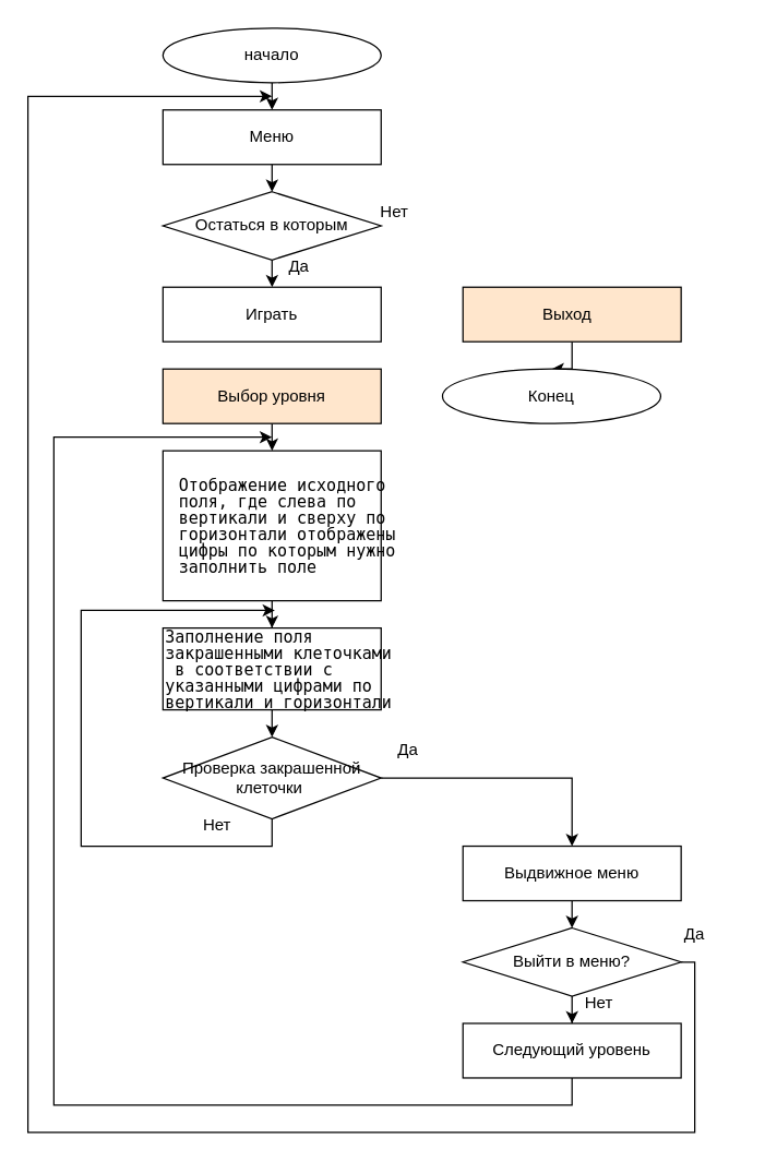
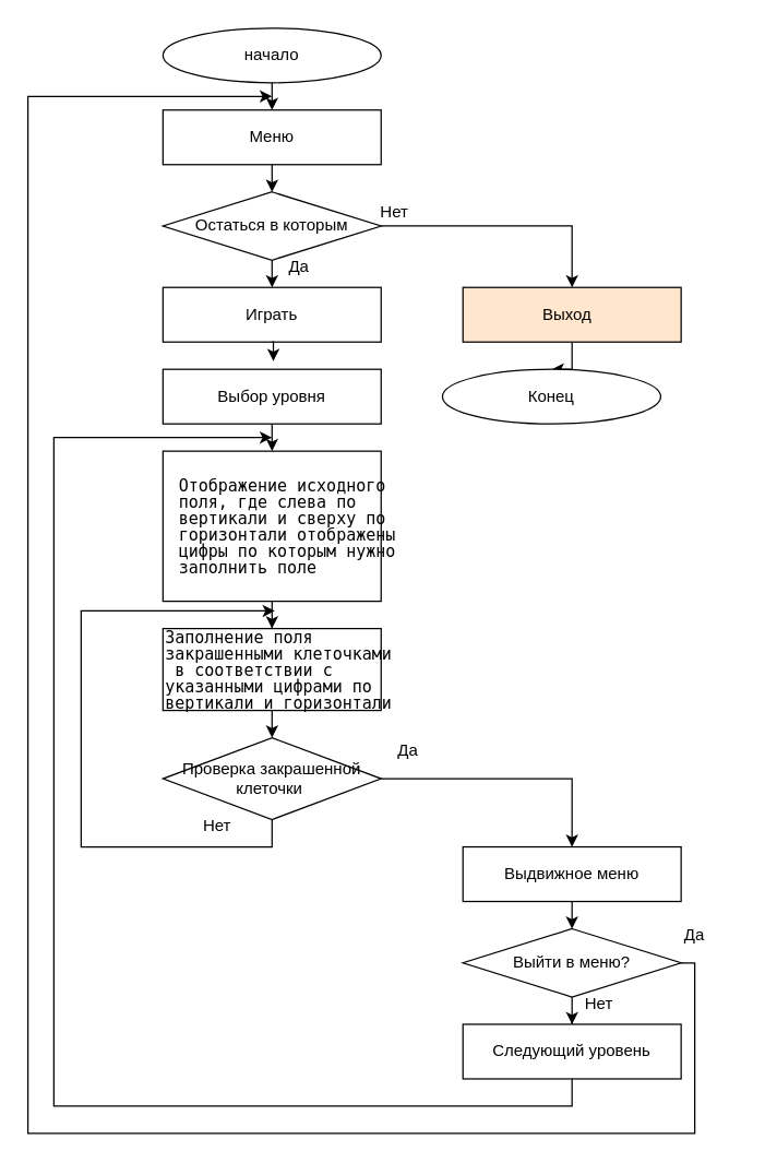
+ <mxCell id="7" style="edgeStyle=orthogonalEdgeStyle;rounded=0;orthogonalLoop=1;jettySize=auto;html=1;exitX=1;exitY=0.5;exitDx=0;exitDy=0;entryX=0.5;entryY=0;entryDx=0;entryDy=0;" edge="1" parent="1" source="8" target="25"><mxGeometry relative="1" as="geometry"><mxPoint x="399" y="210" as="targetPoint" /></mxGeometry></mxCell>
+ <mxCell id="17" style="edgeStyle=orthogonalEdgeStyle;rounded=0;orthogonalLoop=1;jettySize=auto;html=1;exitX=0.5;exitY=1;exitDx=0;exitDy=0;entryX=0.506;entryY=-0.15;entryDx=0;entryDy=0;entryPerimeter=0;" edge="1" parent="1" source="13" target="12"><mxGeometry relative="1" as="geometry" /></mxCell>
- <mxCell id="12" value="Выбор уровня" style="rounded=0;whiteSpace=wrap;html=1;fillColor=#ffe6cc;" vertex="1" parent="1"><mxGeometry x="119" y="270" width="160" height="40" as="geometry" /></mxCell>
+ <mxCell id="12" value="Выбор уровня" style="rounded=0;whiteSpace=wrap;html=1;" vertex="1" parent="1"><mxGeometry x="119" y="270" width="160" height="40" as="geometry" /></mxCell>
